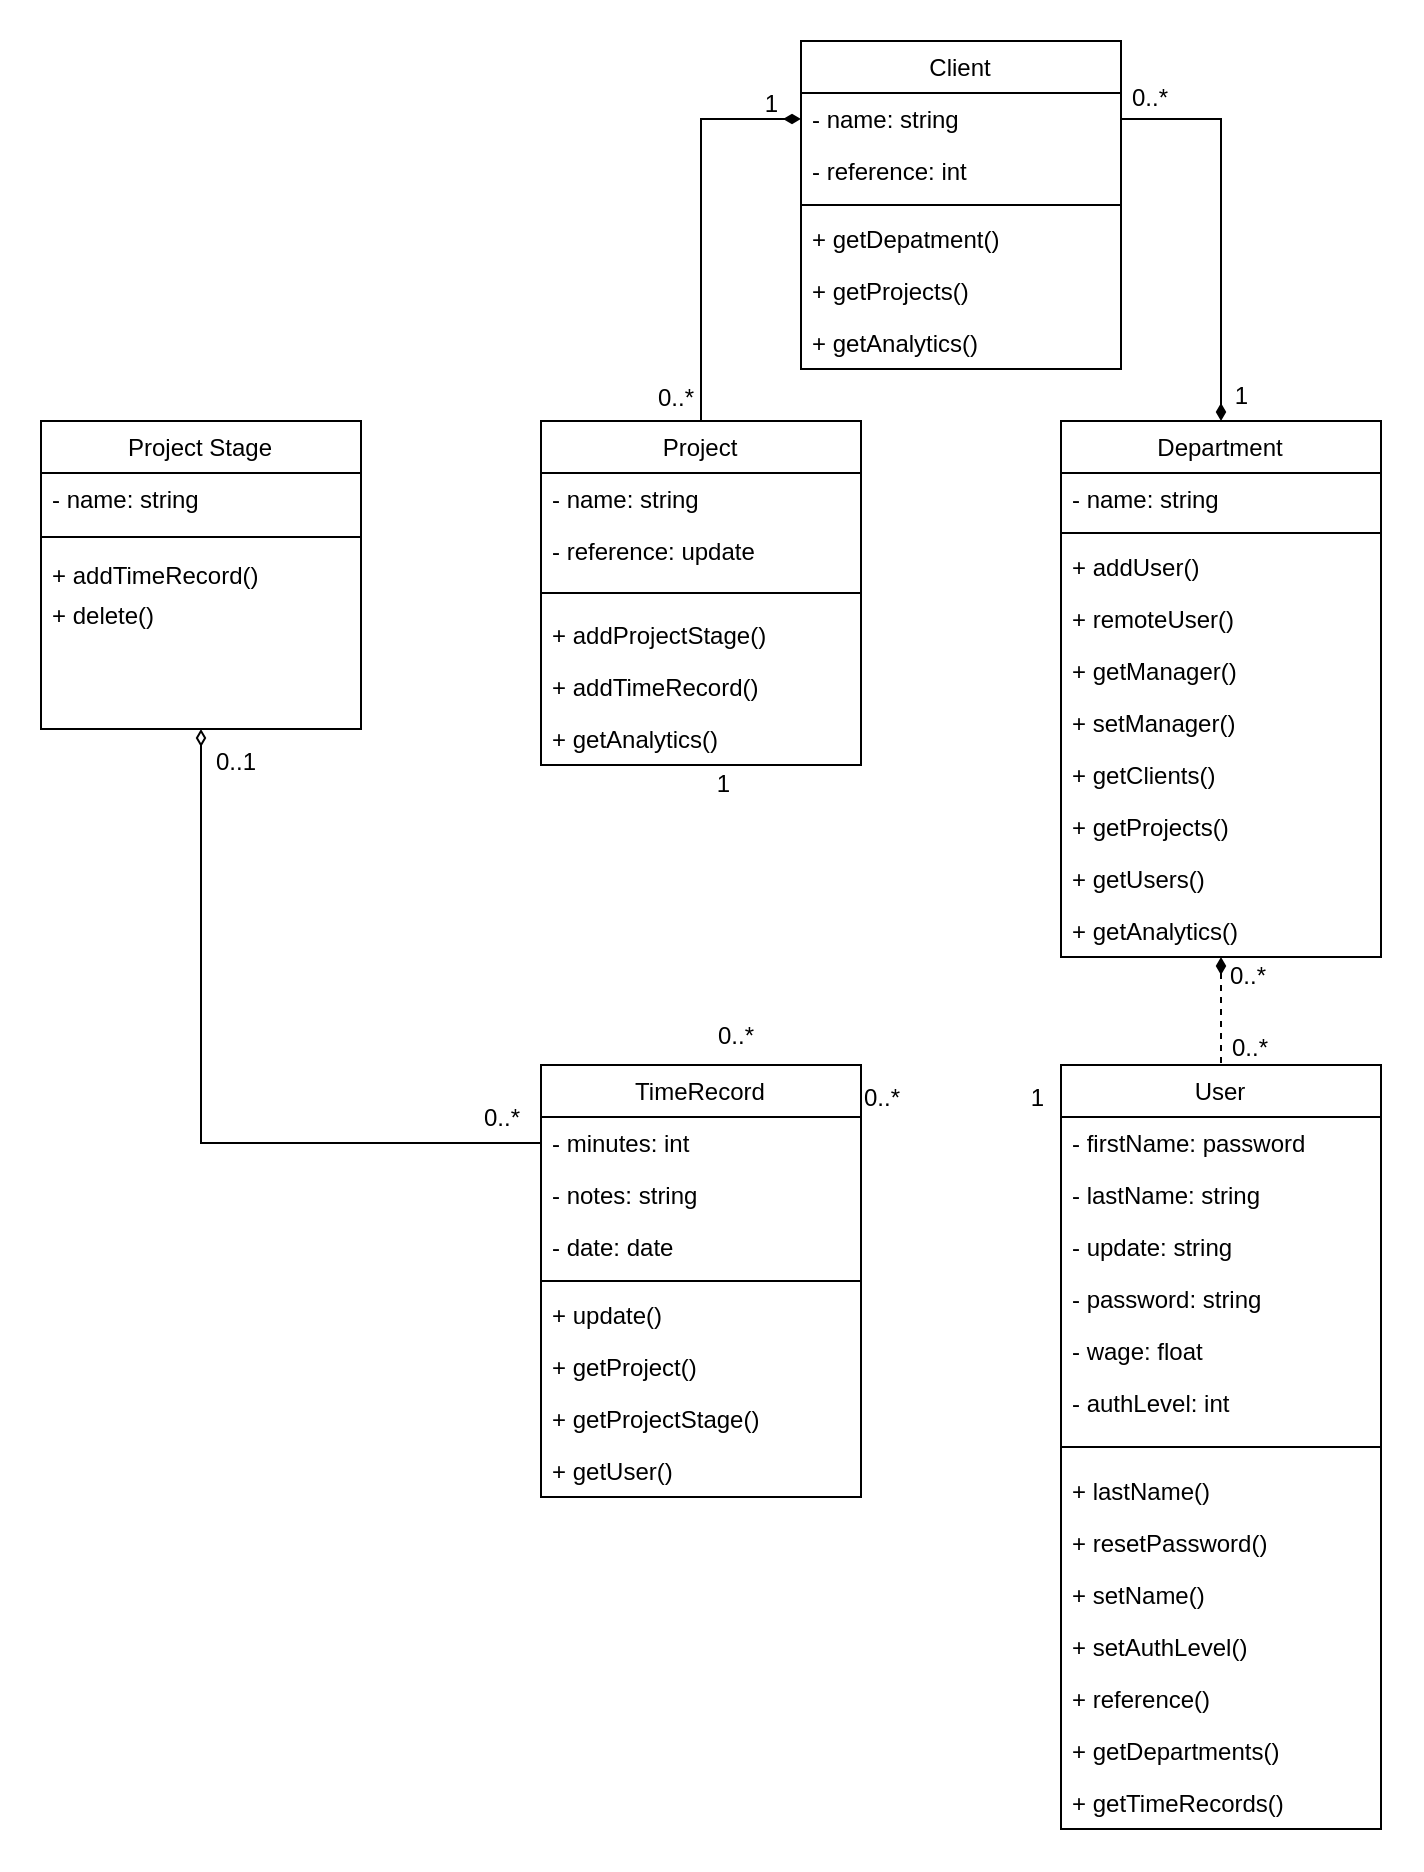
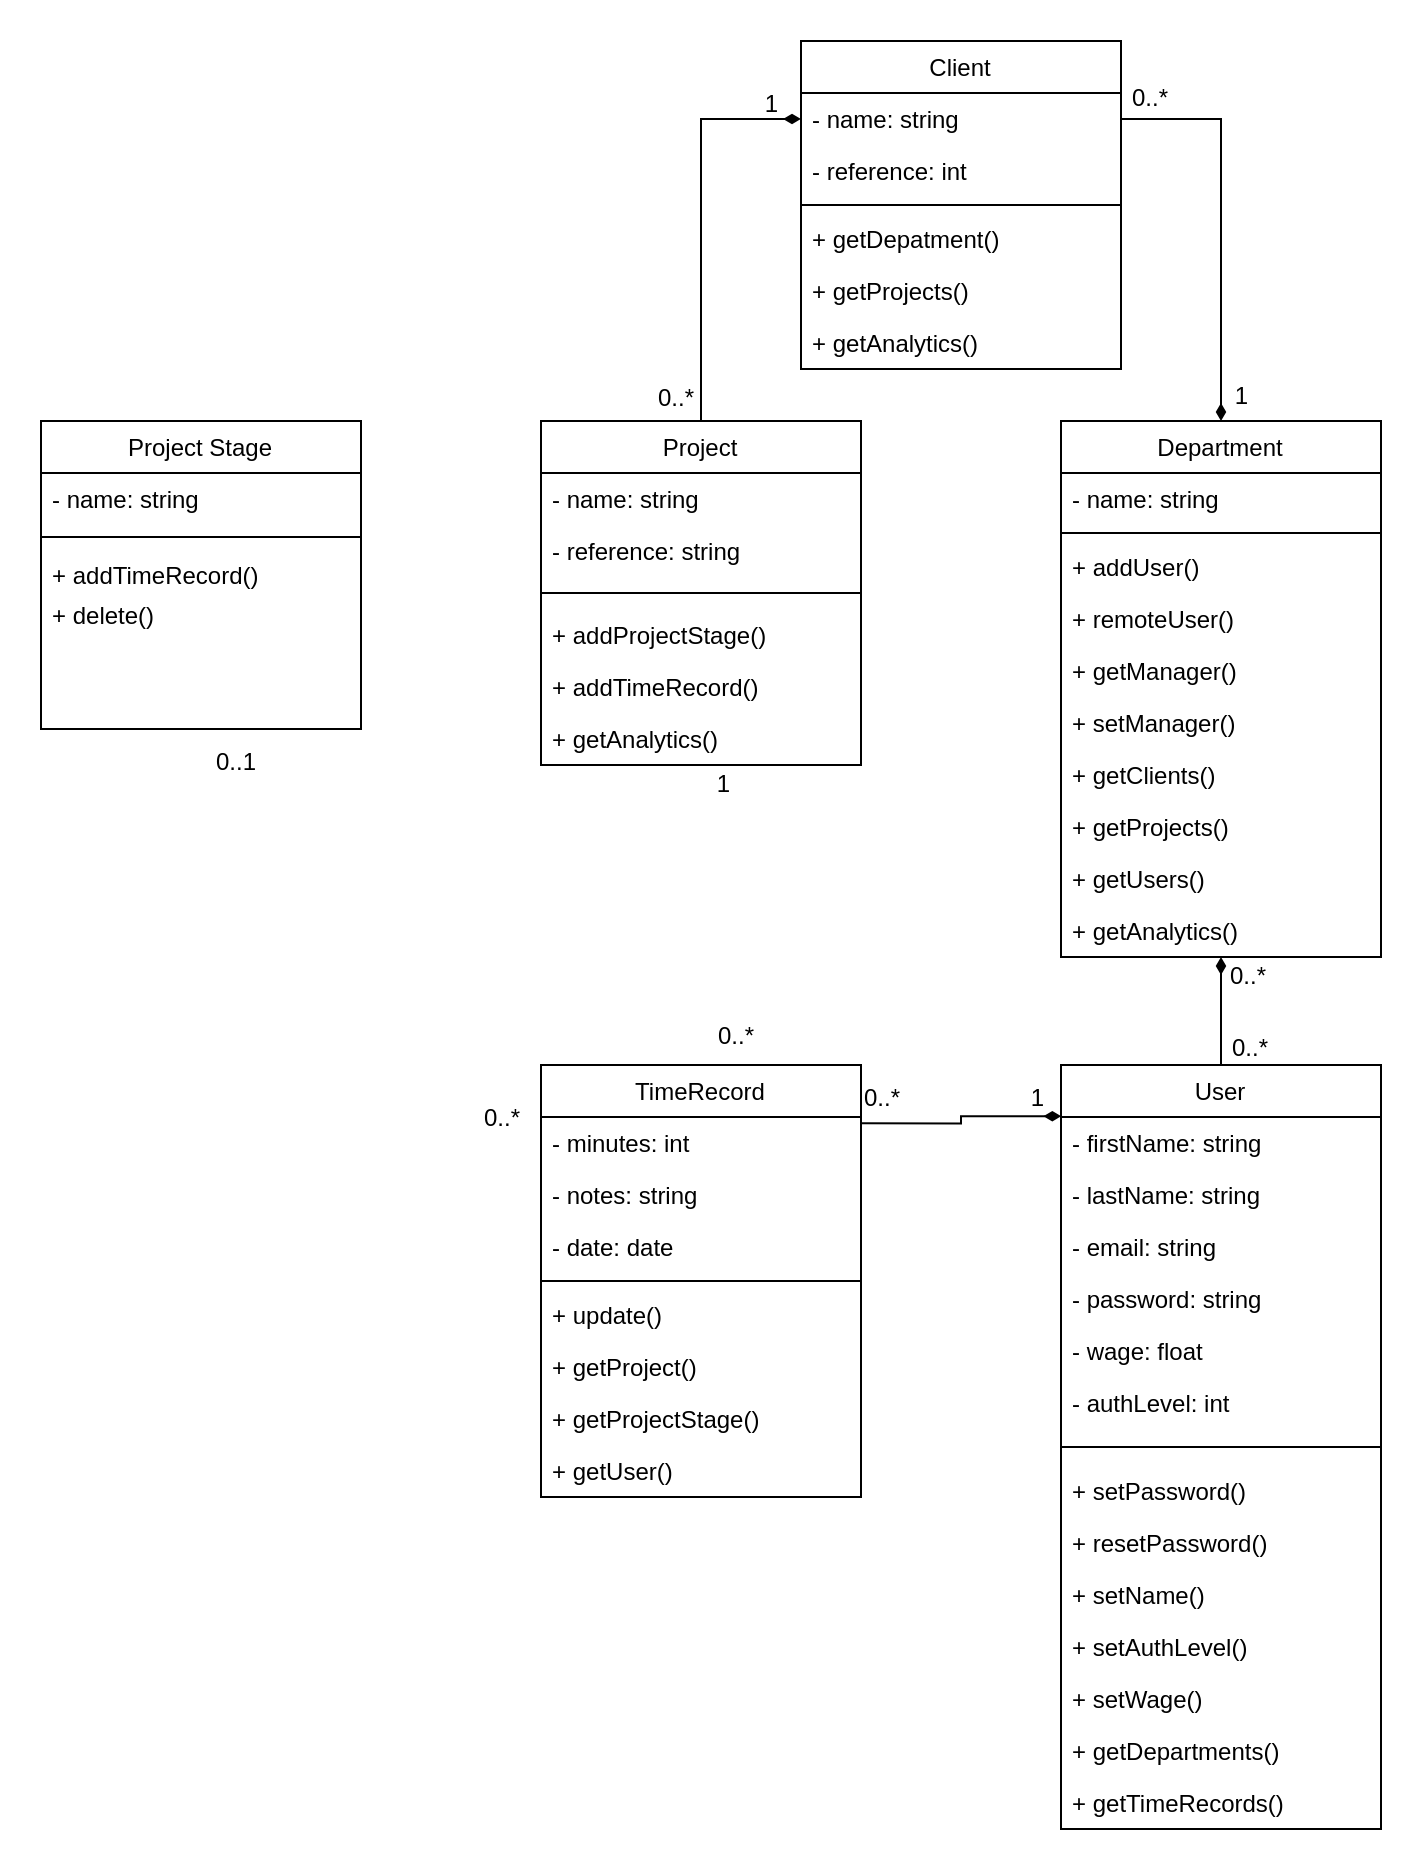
- <mxCell id="18" value="- reference: update" style="text;align=left;verticalAlign=top;spacingLeft=4;spacingRight=4;overflow=hidden;rotatable=0;points=[[0,0.5],[1,0.5]];portConstraint=eastwest;rounded=0;shadow=0;html=0;" parent="16" vertex="1"><mxGeometry y="52" width="160" height="26" as="geometry" /></mxCell>
+ <mxCell id="18" value="- reference: string" style="text;align=left;verticalAlign=top;spacingLeft=4;spacingRight=4;overflow=hidden;rotatable=0;points=[[0,0.5],[1,0.5]];portConstraint=eastwest;rounded=0;shadow=0;html=0;" parent="16" vertex="1"><mxGeometry y="52" width="160" height="26" as="geometry" /></mxCell>
- <mxCell id="39" style="edgeStyle=orthogonalEdgeStyle;rounded=0;orthogonalLoop=1;jettySize=auto;html=1;exitX=0.5;exitY=1;exitDx=0;exitDy=0;entryX=0.5;entryY=0;entryDx=0;entryDy=0;endArrow=none;endFill=0;startArrow=diamondThin;startFill=1;dashed=1;" parent="1" source="40" target="23" edge="1"><mxGeometry relative="1" as="geometry" /></mxCell>
+ <mxCell id="39" style="edgeStyle=orthogonalEdgeStyle;rounded=0;orthogonalLoop=1;jettySize=auto;html=1;exitX=0.5;exitY=1;exitDx=0;exitDy=0;entryX=0.5;entryY=0;entryDx=0;entryDy=0;endArrow=none;endFill=0;startArrow=diamondThin;startFill=1;" parent="1" source="40" target="23" edge="1"><mxGeometry relative="1" as="geometry" /></mxCell>
- <mxCell id="70" style="edgeStyle=orthogonalEdgeStyle;rounded=0;orthogonalLoop=1;jettySize=auto;html=1;exitX=0;exitY=0.5;exitDx=0;exitDy=0;entryX=0.5;entryY=1;entryDx=0;entryDy=0;endArrow=diamondThin;endFill=0;" parent="1" source="8" target="2" edge="1"><mxGeometry relative="1" as="geometry" /></mxCell>
+ <mxCell id="65" style="edgeStyle=orthogonalEdgeStyle;rounded=0;orthogonalLoop=1;jettySize=auto;html=1;exitX=0.001;exitY=0.067;exitDx=0;exitDy=0;entryX=1.002;entryY=0.135;entryDx=0;entryDy=0;endArrow=none;endFill=0;exitPerimeter=0;entryPerimeter=0;startArrow=diamondThin;startFill=1;" parent="1" source="23" target="7" edge="1"><mxGeometry relative="1" as="geometry"><mxPoint x="530" y="459" as="sourcePoint" /></mxGeometry></mxCell>
- <mxCell id="24" value="- firstName: password" style="text;align=left;verticalAlign=top;spacingLeft=4;spacingRight=4;overflow=hidden;rotatable=0;points=[[0,0.5],[1,0.5]];portConstraint=eastwest;" parent="23" vertex="1"><mxGeometry y="26" width="160" height="26" as="geometry" /></mxCell>
+ <mxCell id="24" value="- firstName: string" style="text;align=left;verticalAlign=top;spacingLeft=4;spacingRight=4;overflow=hidden;rotatable=0;points=[[0,0.5],[1,0.5]];portConstraint=eastwest;" parent="23" vertex="1"><mxGeometry y="26" width="160" height="26" as="geometry" /></mxCell>
- <mxCell id="26" value="- update: string" style="text;align=left;verticalAlign=top;spacingLeft=4;spacingRight=4;overflow=hidden;rotatable=0;points=[[0,0.5],[1,0.5]];portConstraint=eastwest;" parent="23" vertex="1"><mxGeometry y="78" width="160" height="26" as="geometry" /></mxCell>
+ <mxCell id="26" value="- email: string" style="text;align=left;verticalAlign=top;spacingLeft=4;spacingRight=4;overflow=hidden;rotatable=0;points=[[0,0.5],[1,0.5]];portConstraint=eastwest;" parent="23" vertex="1"><mxGeometry y="78" width="160" height="26" as="geometry" /></mxCell>
- <mxCell id="31" value="+ lastName()" style="text;align=left;verticalAlign=top;spacingLeft=4;spacingRight=4;overflow=hidden;rotatable=0;points=[[0,0.5],[1,0.5]];portConstraint=eastwest;" parent="23" vertex="1"><mxGeometry y="200" width="160" height="26" as="geometry" /></mxCell>
+ <mxCell id="31" value="+ setPassword()" style="text;align=left;verticalAlign=top;spacingLeft=4;spacingRight=4;overflow=hidden;rotatable=0;points=[[0,0.5],[1,0.5]];portConstraint=eastwest;" parent="23" vertex="1"><mxGeometry y="200" width="160" height="26" as="geometry" /></mxCell>
- <mxCell id="35" value="+ reference()" style="text;align=left;verticalAlign=top;spacingLeft=4;spacingRight=4;overflow=hidden;rotatable=0;points=[[0,0.5],[1,0.5]];portConstraint=eastwest;" parent="23" vertex="1"><mxGeometry y="304" width="160" height="26" as="geometry" /></mxCell>
+ <mxCell id="35" value="+ setWage()" style="text;align=left;verticalAlign=top;spacingLeft=4;spacingRight=4;overflow=hidden;rotatable=0;points=[[0,0.5],[1,0.5]];portConstraint=eastwest;" parent="23" vertex="1"><mxGeometry y="304" width="160" height="26" as="geometry" /></mxCell>
